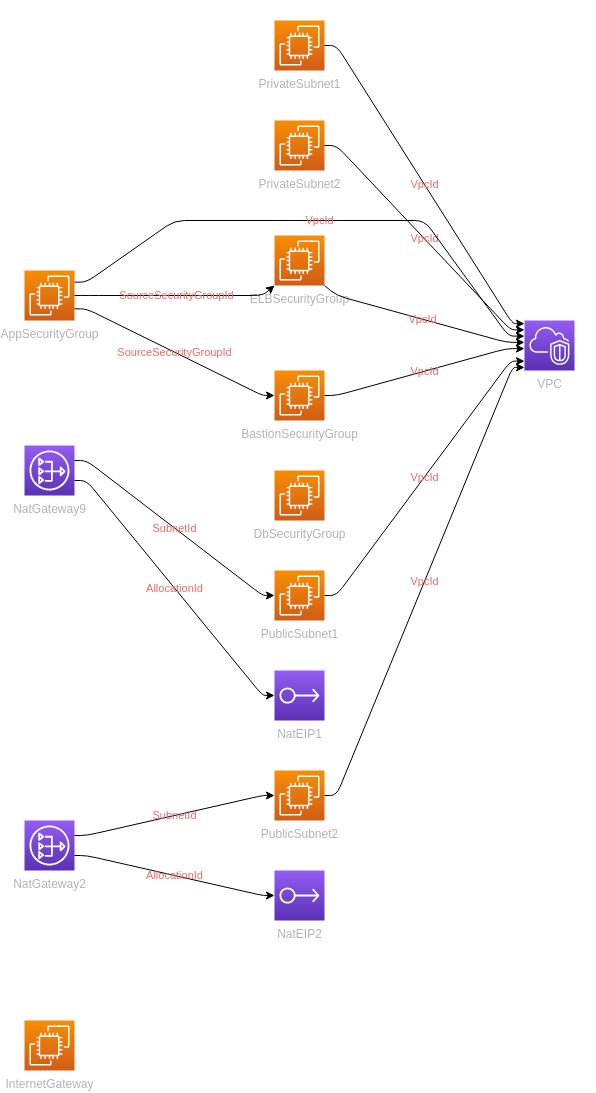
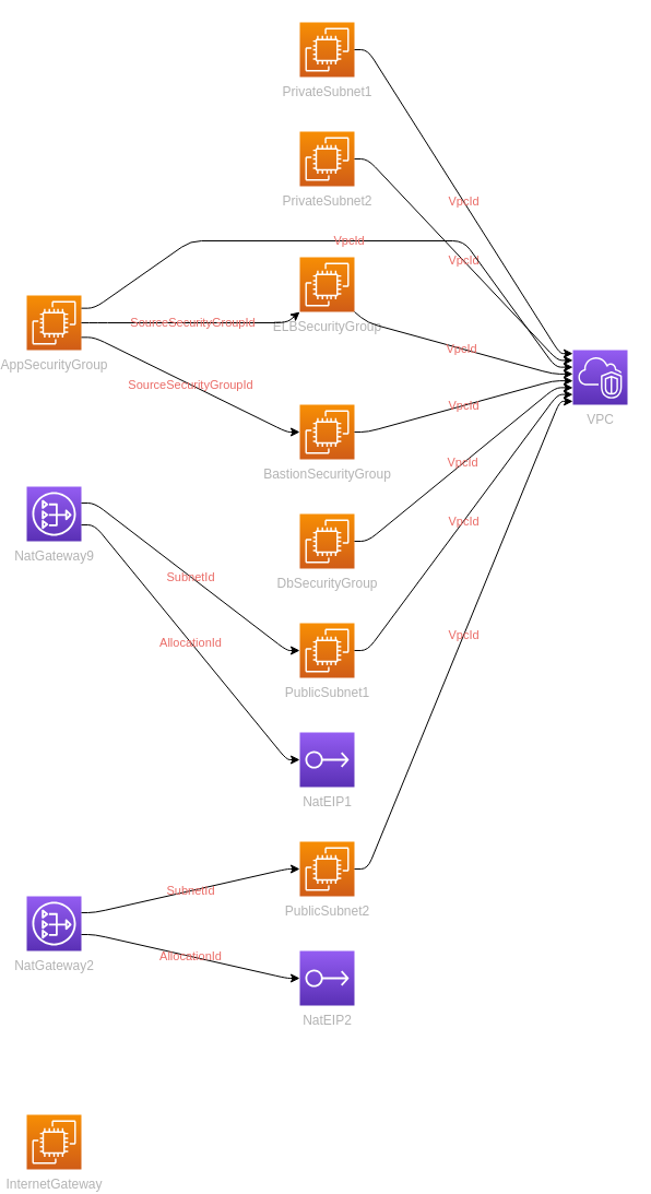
+ <mxCell id="25" value="VpcId" style="edgeStyle=orthogonalEdgeStyle;rounded=1;orthogonalLoop=1;jettySize=auto;html=1;labelBackgroundColor=none;fontColor=#EA6B66;noEdgeStyle=1;orthogonal=1;" edge="1" parent="1" source="11" target="2"><mxGeometry relative="1" as="geometry"><Array as="points"><mxPoint x="332" y="495" /><mxPoint x="504" y="354.375" /></Array></mxGeometry></mxCell>
